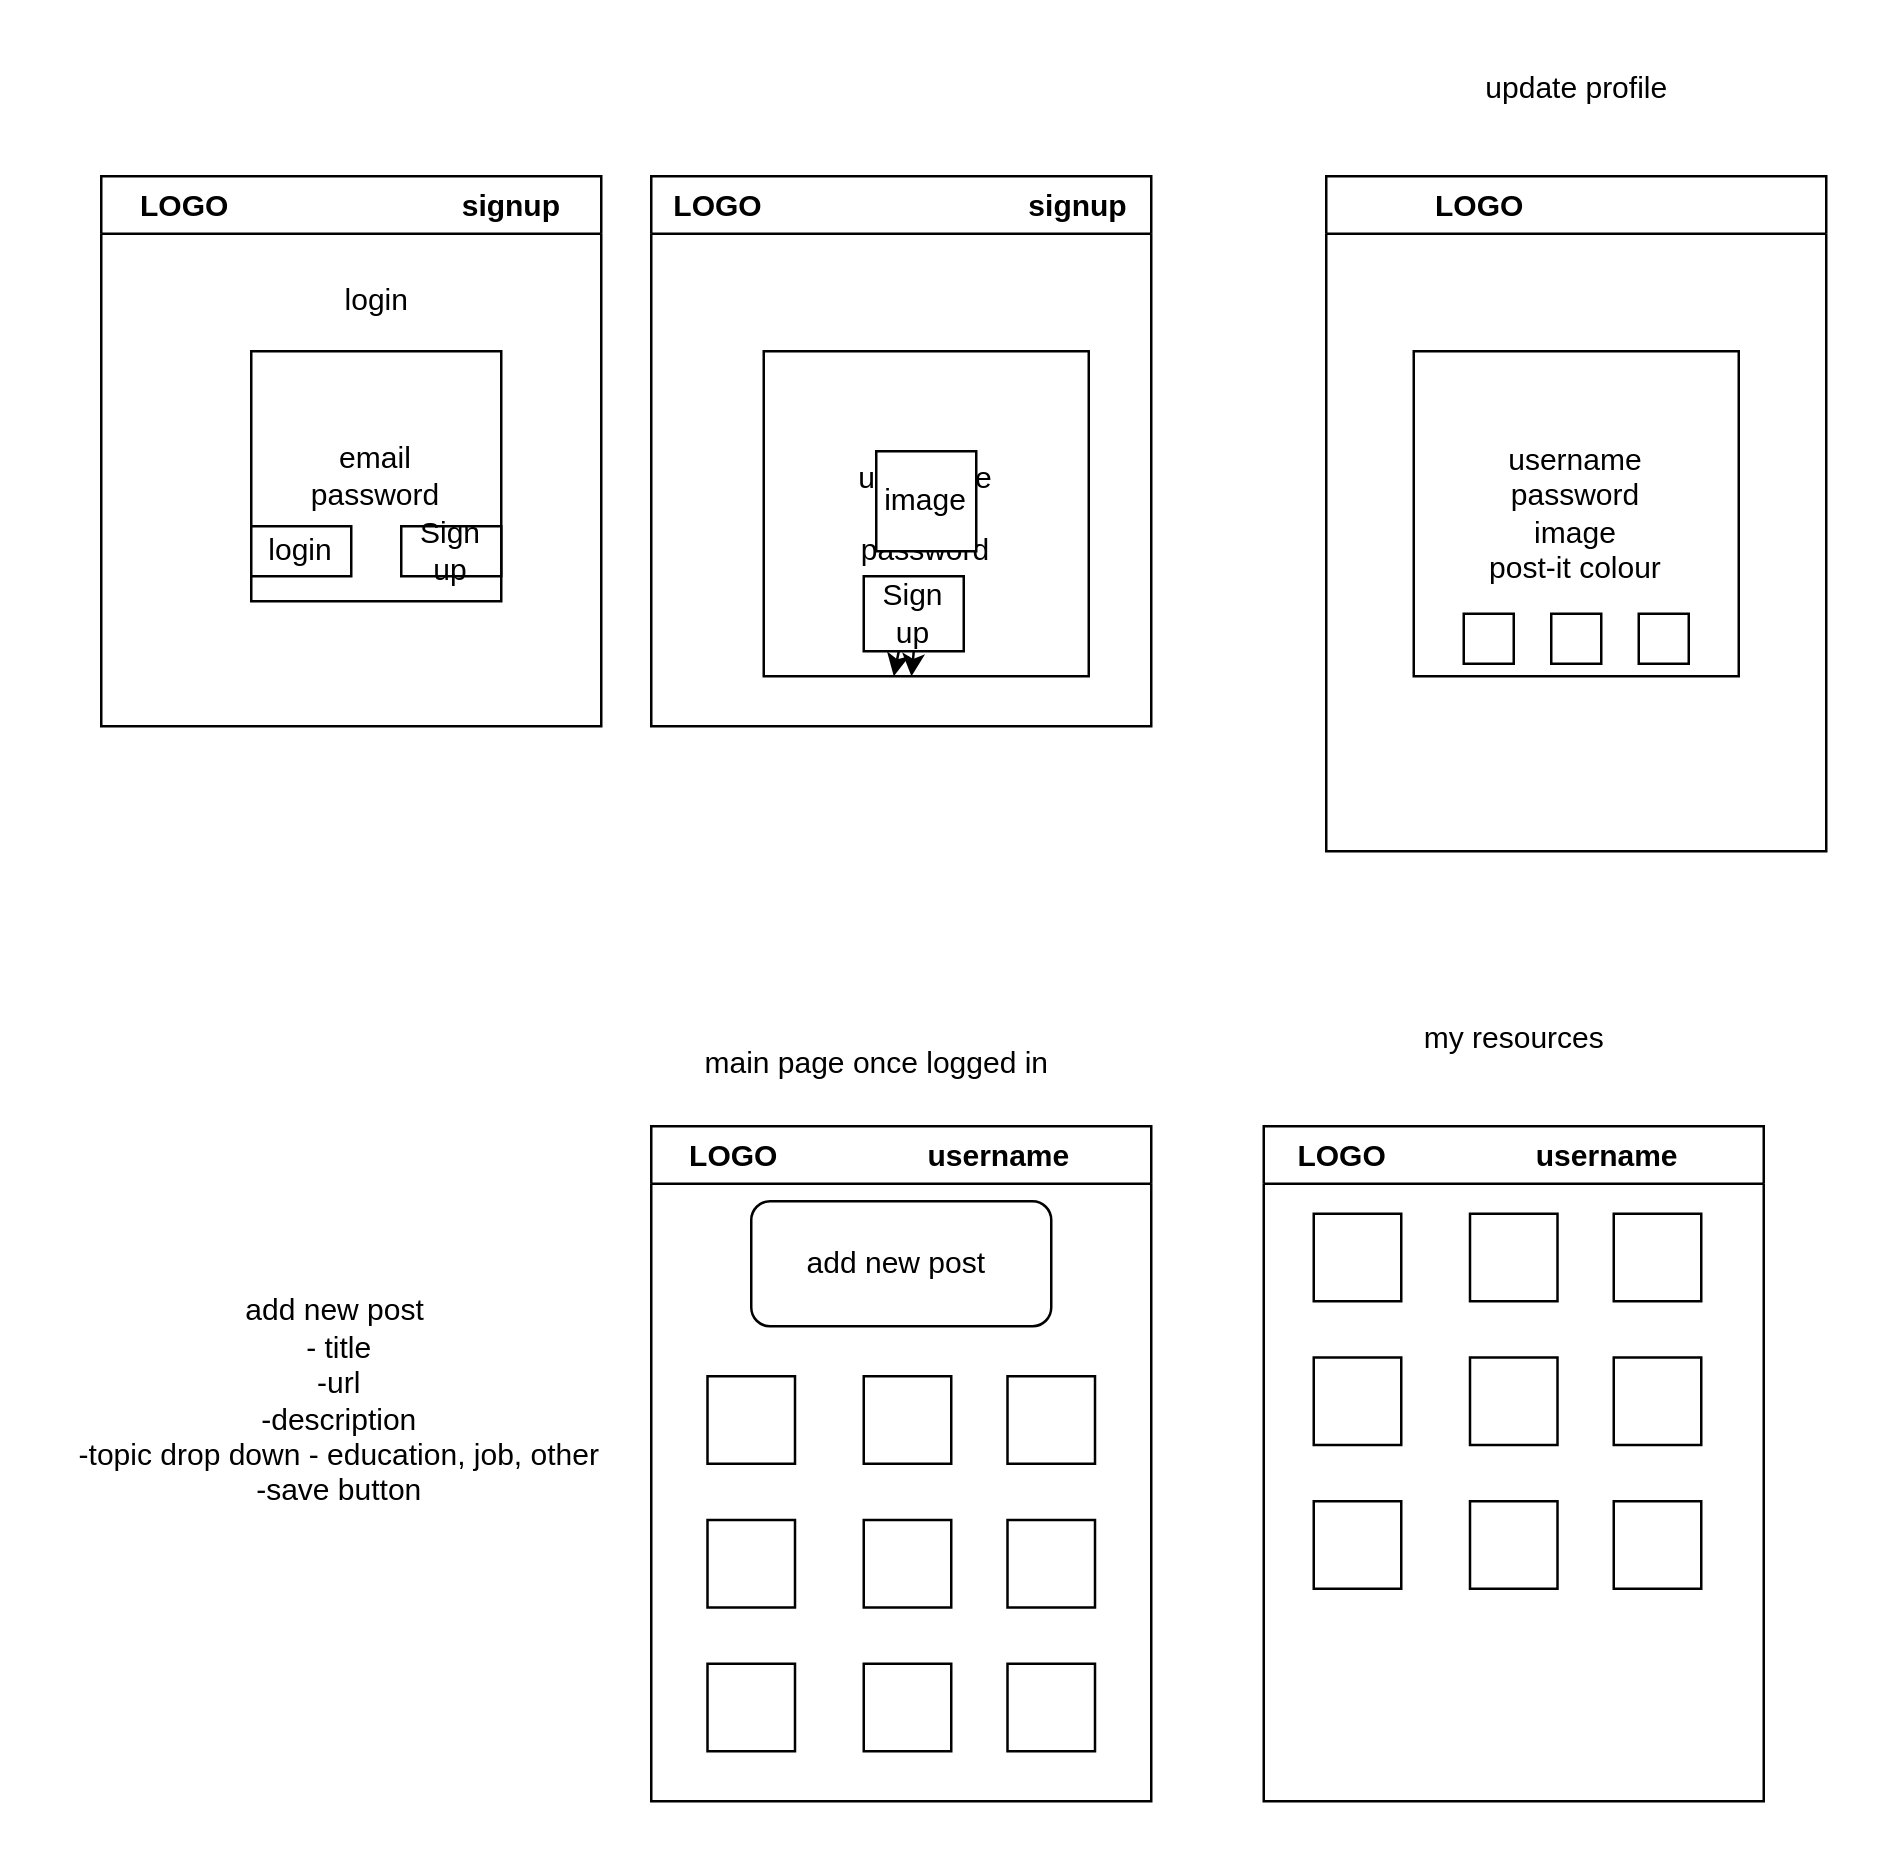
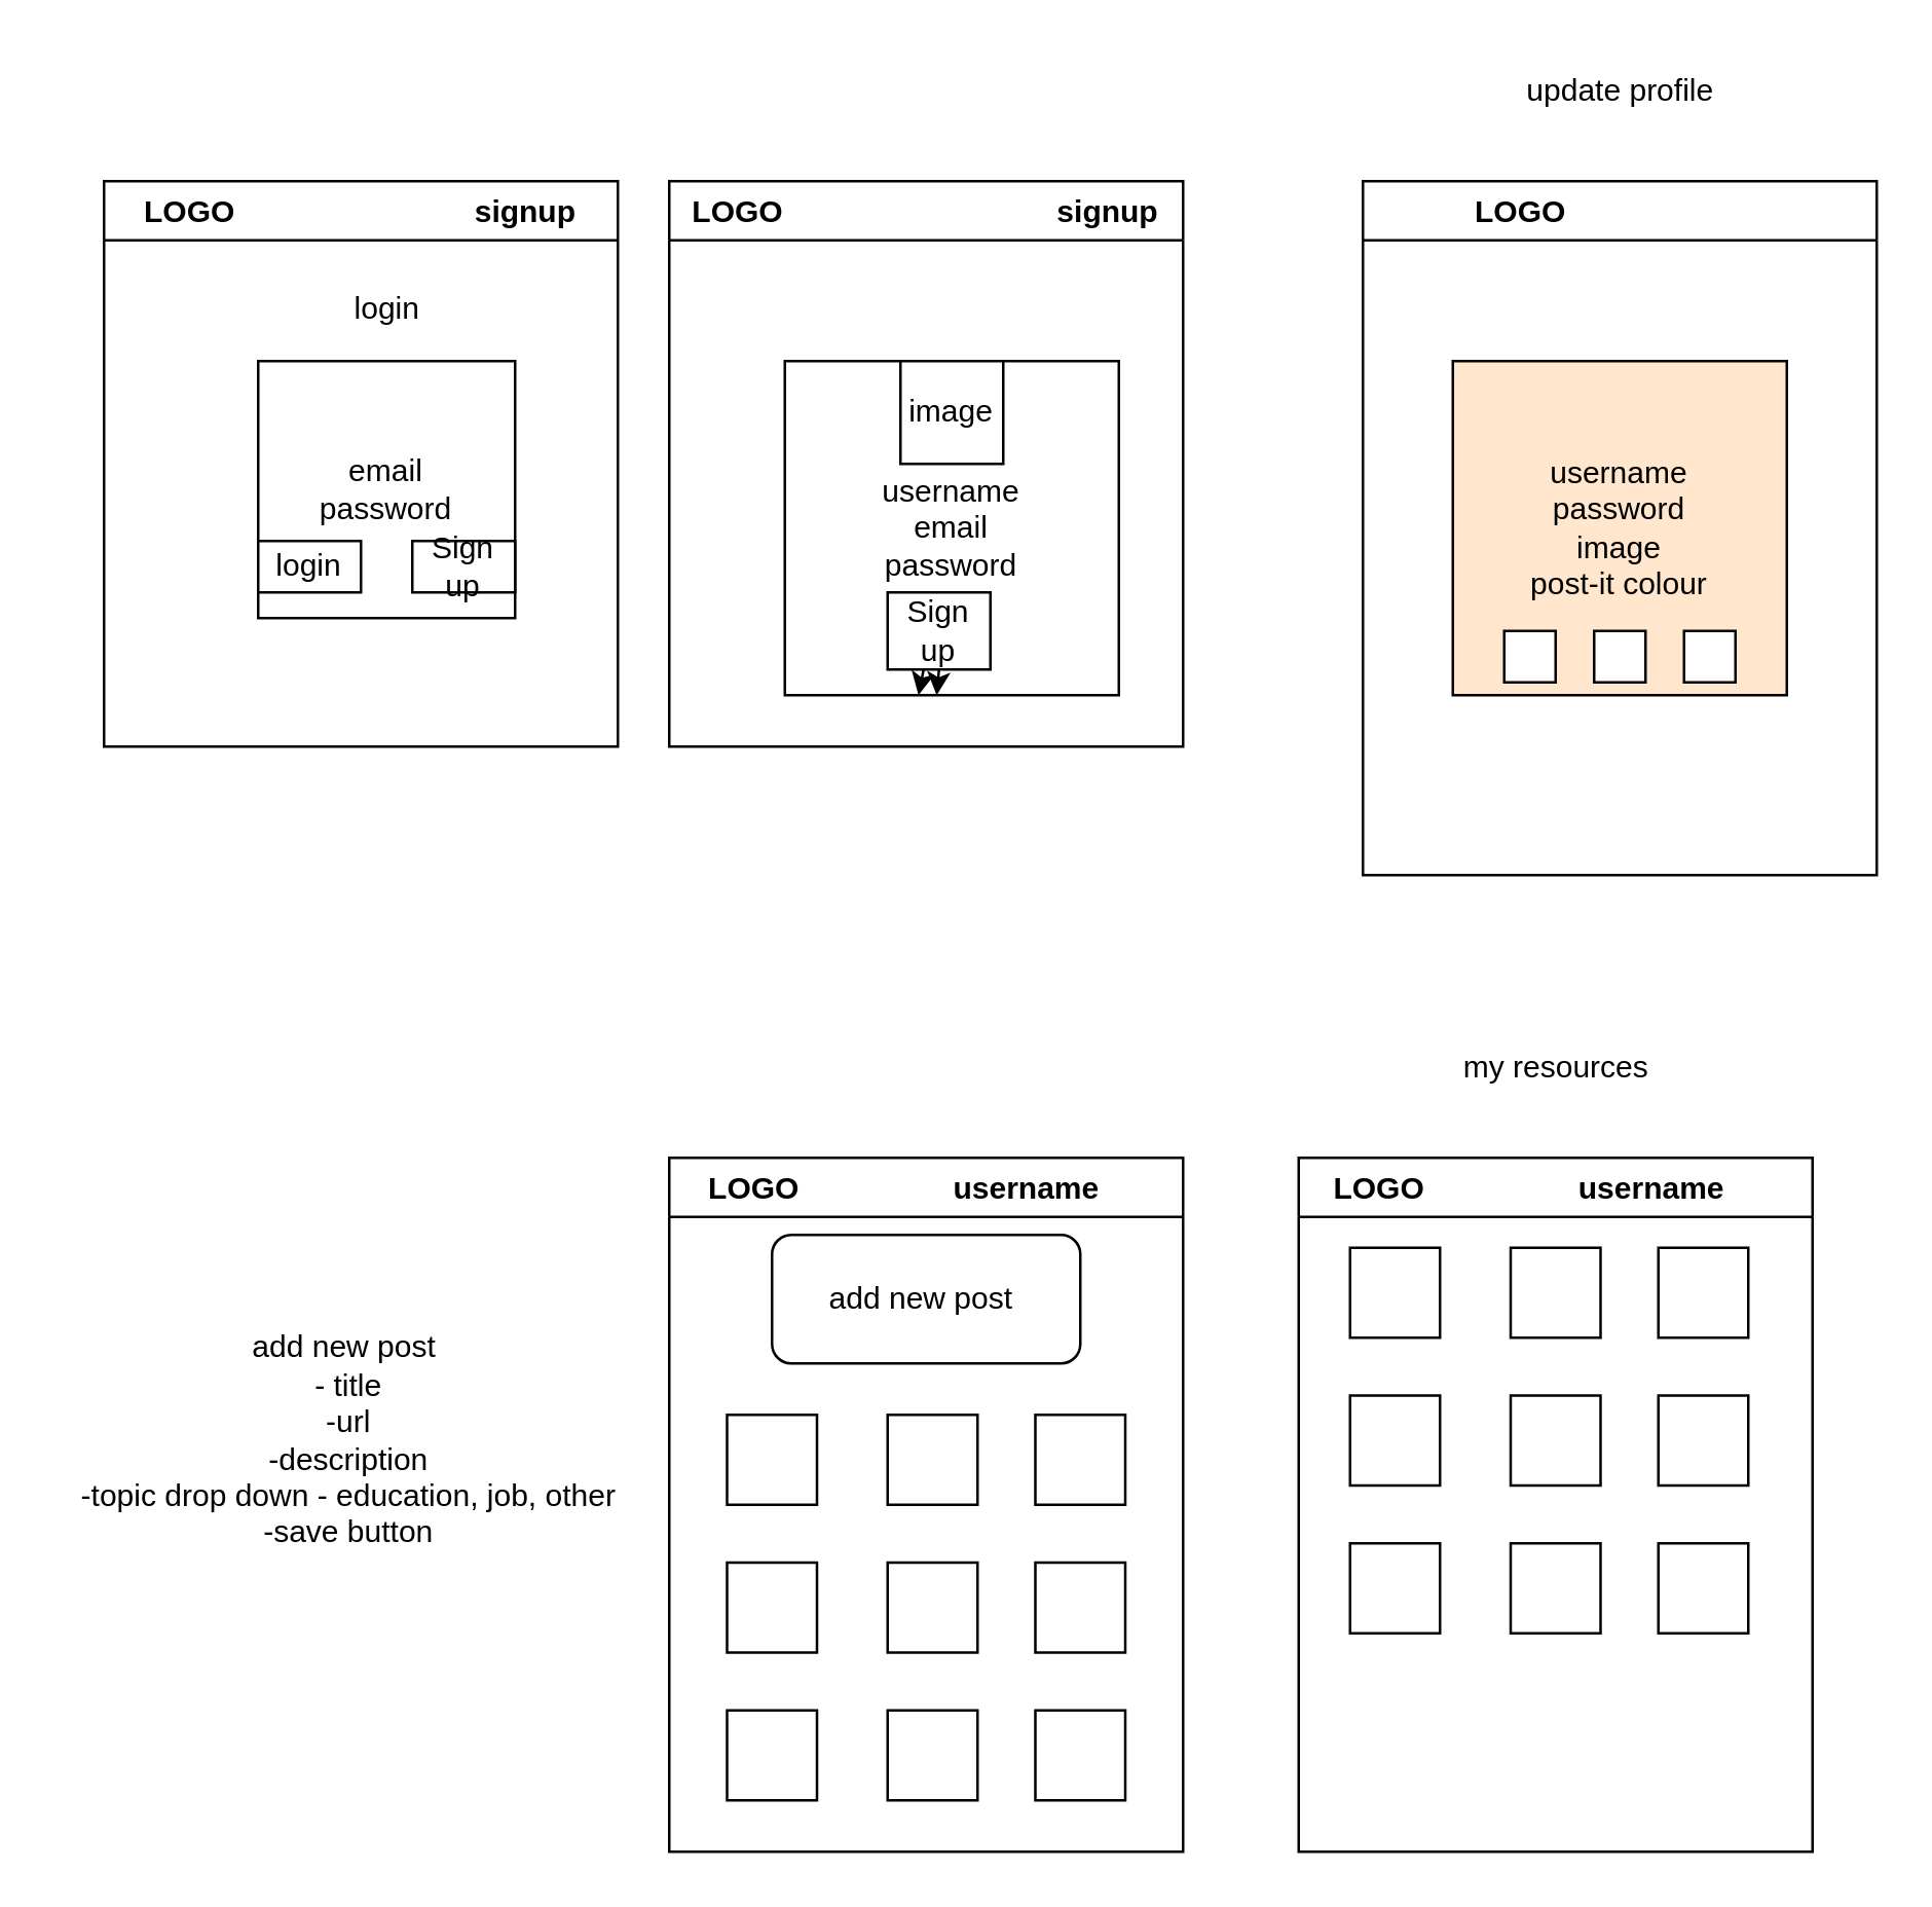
- <mxCell id="12" value="image" style="whiteSpace=wrap;html=1;aspect=fixed;" vertex="1" parent="7"><mxGeometry x="90" y="110" width="40" height="40" as="geometry" /></mxCell>
+ <mxCell id="12" value="image" style="whiteSpace=wrap;html=1;aspect=fixed;" vertex="1" parent="7"><mxGeometry x="90" y="70" width="40" height="40" as="geometry" /></mxCell>
- <mxCell id="39" value="username&lt;br&gt;password&lt;br&gt;image&lt;br&gt;post-it colour" style="whiteSpace=wrap;html=1;aspect=fixed;" vertex="1" parent="38"><mxGeometry x="35" y="70" width="130" height="130" as="geometry" /></mxCell>
+ <mxCell id="39" value="username&lt;br&gt;password&lt;br&gt;image&lt;br&gt;post-it colour" style="whiteSpace=wrap;html=1;aspect=fixed;fillColor=#ffe6cc;" vertex="1" parent="38"><mxGeometry x="35" y="70" width="130" height="130" as="geometry" /></mxCell>
- <mxCell id="35" value="main page once logged in" style="text;html=1;align=center;verticalAlign=middle;resizable=0;points=[];autosize=1;strokeColor=none;fillColor=none;" vertex="1" parent="1"><mxGeometry x="270" y="410" width="160" height="30" as="geometry" /></mxCell>
